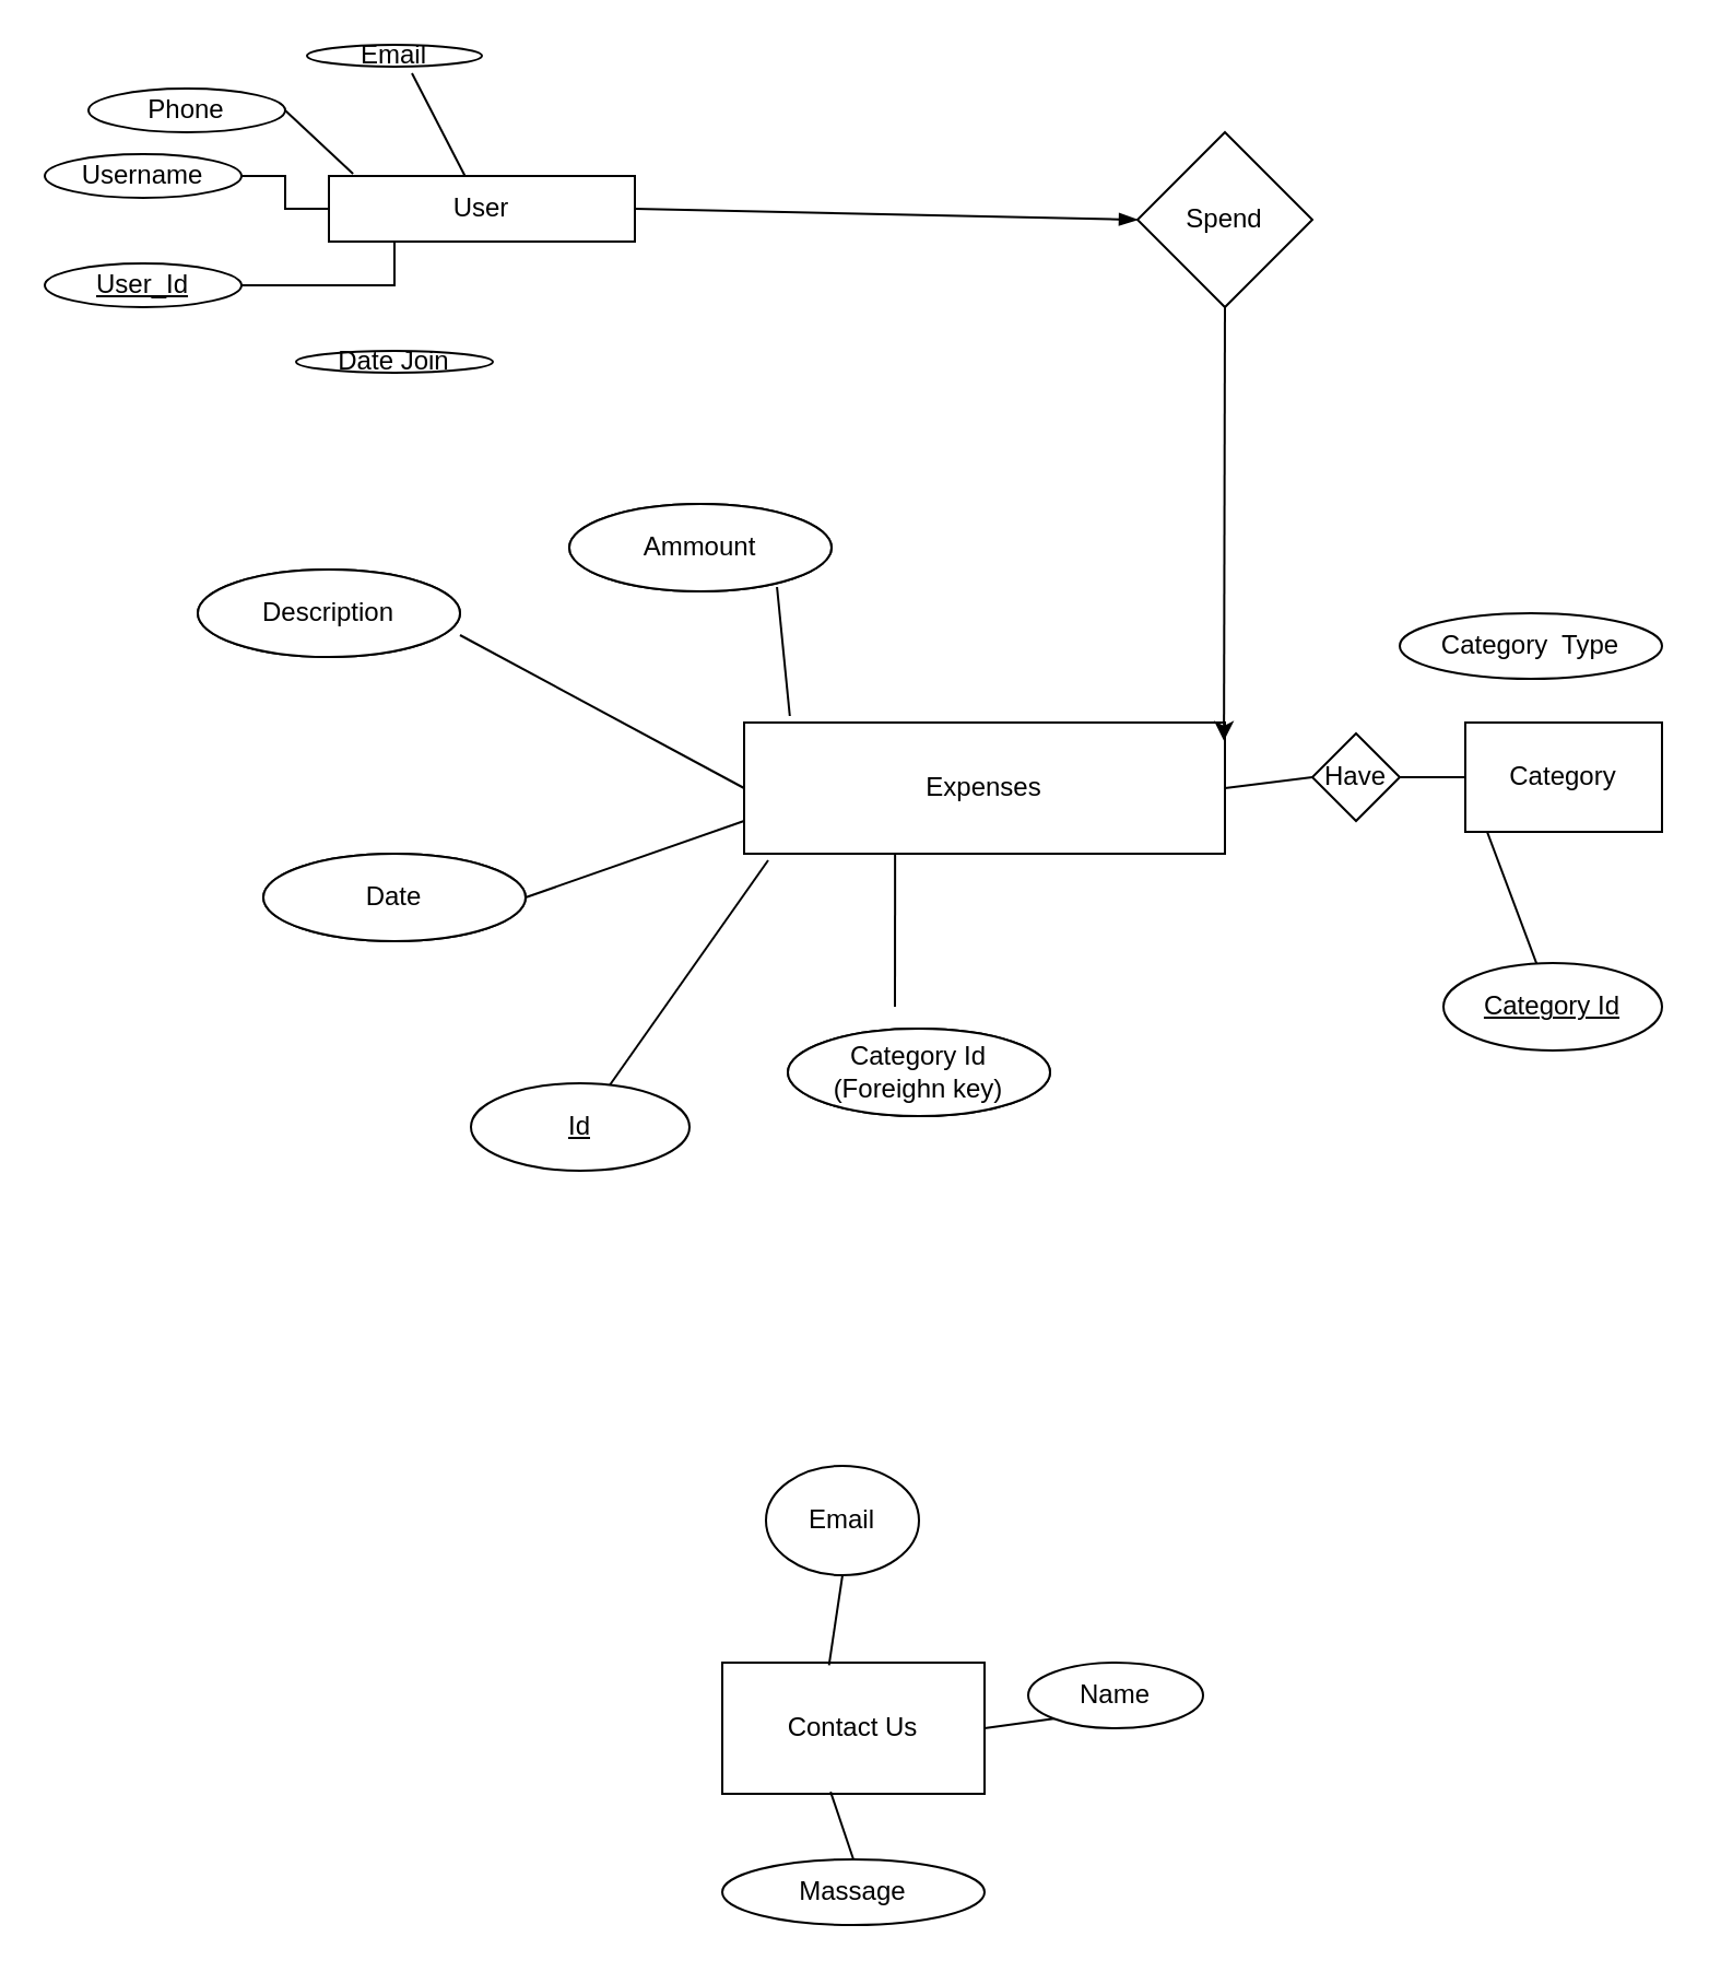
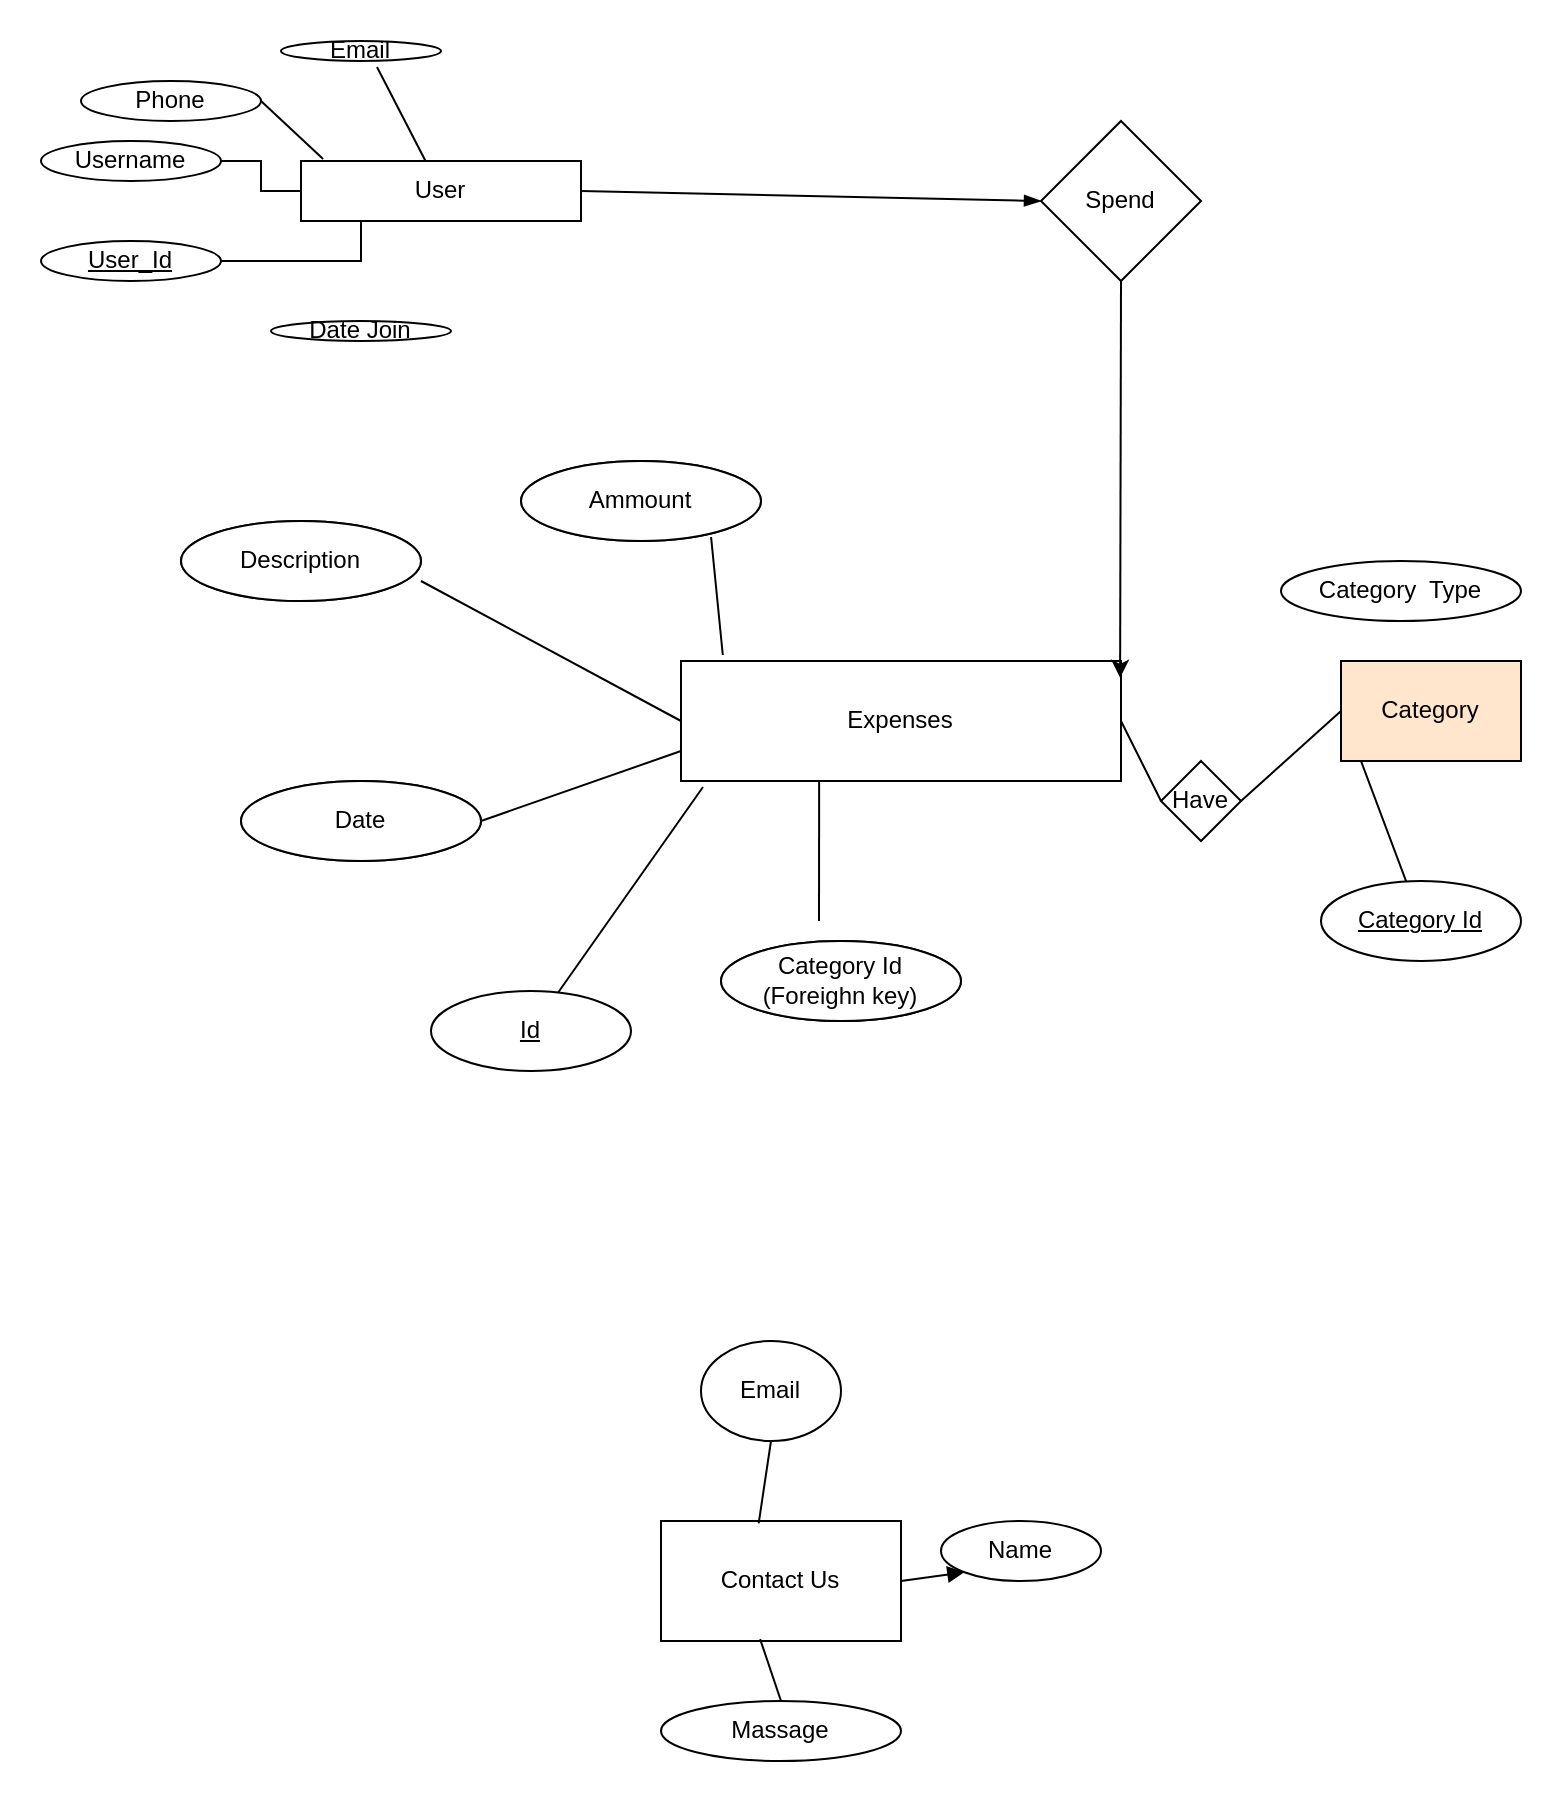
- <mxCell id="32" value="Have" style="rhombus;whiteSpace=wrap;html=1;" parent="1" vertex="1"><mxGeometry x="600" y="335" width="40" height="40" as="geometry" /></mxCell>
+ <mxCell id="32" value="Have" style="rhombus;whiteSpace=wrap;html=1;" parent="1" vertex="1"><mxGeometry x="580" y="380" width="40" height="40" as="geometry" /></mxCell>
- <mxCell id="29" value="Category" style="rounded=0;whiteSpace=wrap;html=1;" parent="1" vertex="1"><mxGeometry x="670" y="330" width="90" height="50" as="geometry" /></mxCell>
+ <mxCell id="29" value="Category" style="rounded=0;whiteSpace=wrap;html=1;fillColor=#ffe6cc;" parent="1" vertex="1"><mxGeometry x="670" y="330" width="90" height="50" as="geometry" /></mxCell>
- <mxCell id="41" value="" style="endArrow=none;html=1;strokeWidth=1;exitX=1;exitY=0.5;exitDx=0;exitDy=0;entryX=0;entryY=1;entryDx=0;entryDy=0;" parent="1" source="37" target="38" edge="1"><mxGeometry width="50" height="50" relative="1" as="geometry"><mxPoint x="550" y="800" as="sourcePoint" /><mxPoint x="600" y="750" as="targetPoint" /></mxGeometry></mxCell>
+ <mxCell id="41" value="" style="endArrow=block;html=1;strokeWidth=1;exitX=1;exitY=0.5;exitDx=0;exitDy=0;entryX=0;entryY=1;entryDx=0;entryDy=0;" parent="1" source="37" target="38" edge="1"><mxGeometry width="50" height="50" relative="1" as="geometry"><mxPoint x="550" y="800" as="sourcePoint" /><mxPoint x="600" y="750" as="targetPoint" /></mxGeometry></mxCell>
